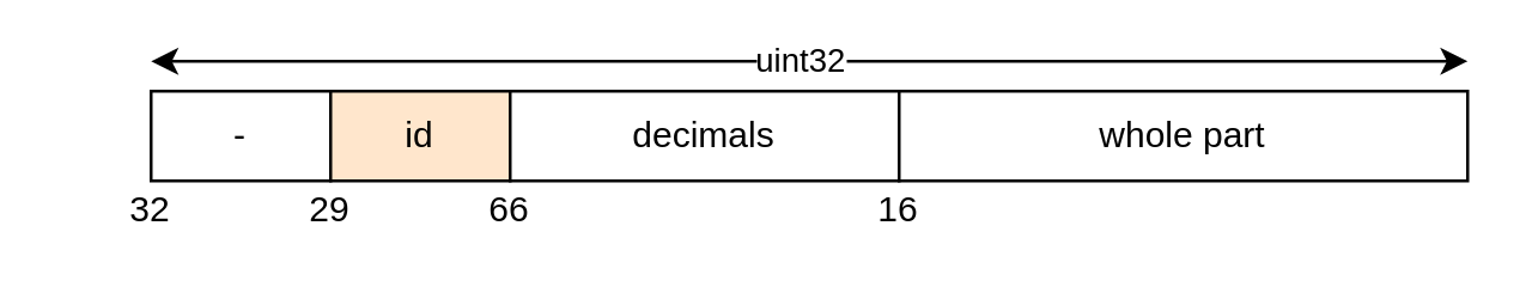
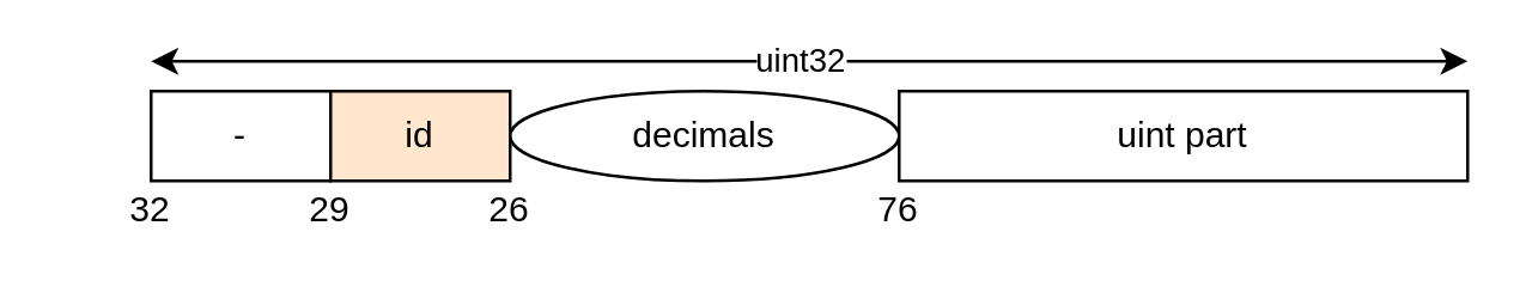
- <mxCell id="4" value="decimals" style="rounded=0;whiteSpace=wrap;html=1;" vertex="1" parent="1"><mxGeometry x="170" y="30" width="130" height="30" as="geometry" /></mxCell>
+ <mxCell id="4" value="decimals" style="ellipse;whiteSpace=wrap;html=1;" vertex="1" parent="1"><mxGeometry x="170" y="30" width="130" height="30" as="geometry" /></mxCell>
- <mxCell id="5" value="whole part" style="rounded=0;whiteSpace=wrap;html=1;" vertex="1" parent="1"><mxGeometry x="300" y="30" width="190" height="30" as="geometry" /></mxCell>
+ <mxCell id="5" value="uint part" style="rounded=0;whiteSpace=wrap;html=1;" vertex="1" parent="1"><mxGeometry x="300" y="30" width="190" height="30" as="geometry" /></mxCell>
- <mxCell id="7" value="66" style="text;html=1;align=center;verticalAlign=middle;whiteSpace=wrap;rounded=0;" vertex="1" parent="1"><mxGeometry x="140" y="60" width="60" height="20" as="geometry" /></mxCell>
+ <mxCell id="7" value="26" style="text;html=1;align=center;verticalAlign=middle;whiteSpace=wrap;rounded=0;" vertex="1" parent="1"><mxGeometry x="140" y="60" width="60" height="20" as="geometry" /></mxCell>
- <mxCell id="6" value="16" style="text;html=1;align=center;verticalAlign=middle;whiteSpace=wrap;rounded=0;" vertex="1" parent="1"><mxGeometry x="270" y="60" width="60" height="20" as="geometry" /></mxCell>
+ <mxCell id="6" value="76" style="text;html=1;align=center;verticalAlign=middle;whiteSpace=wrap;rounded=0;" vertex="1" parent="1"><mxGeometry x="270" y="60" width="60" height="20" as="geometry" /></mxCell>
